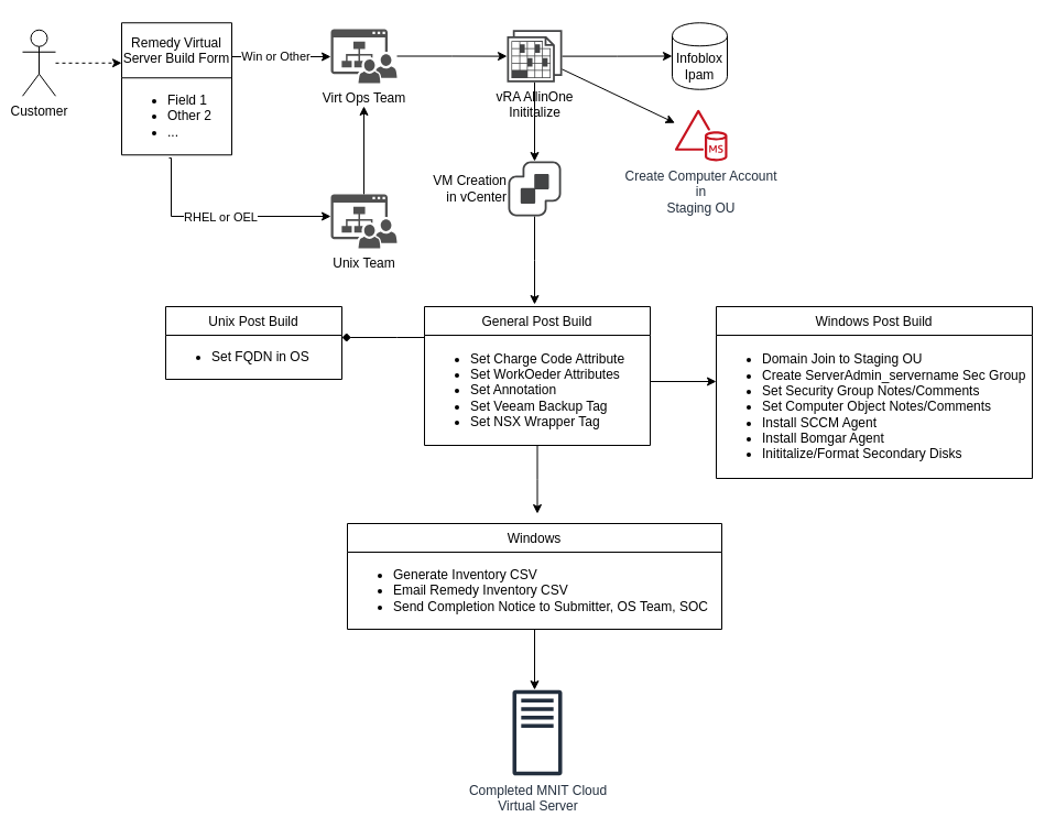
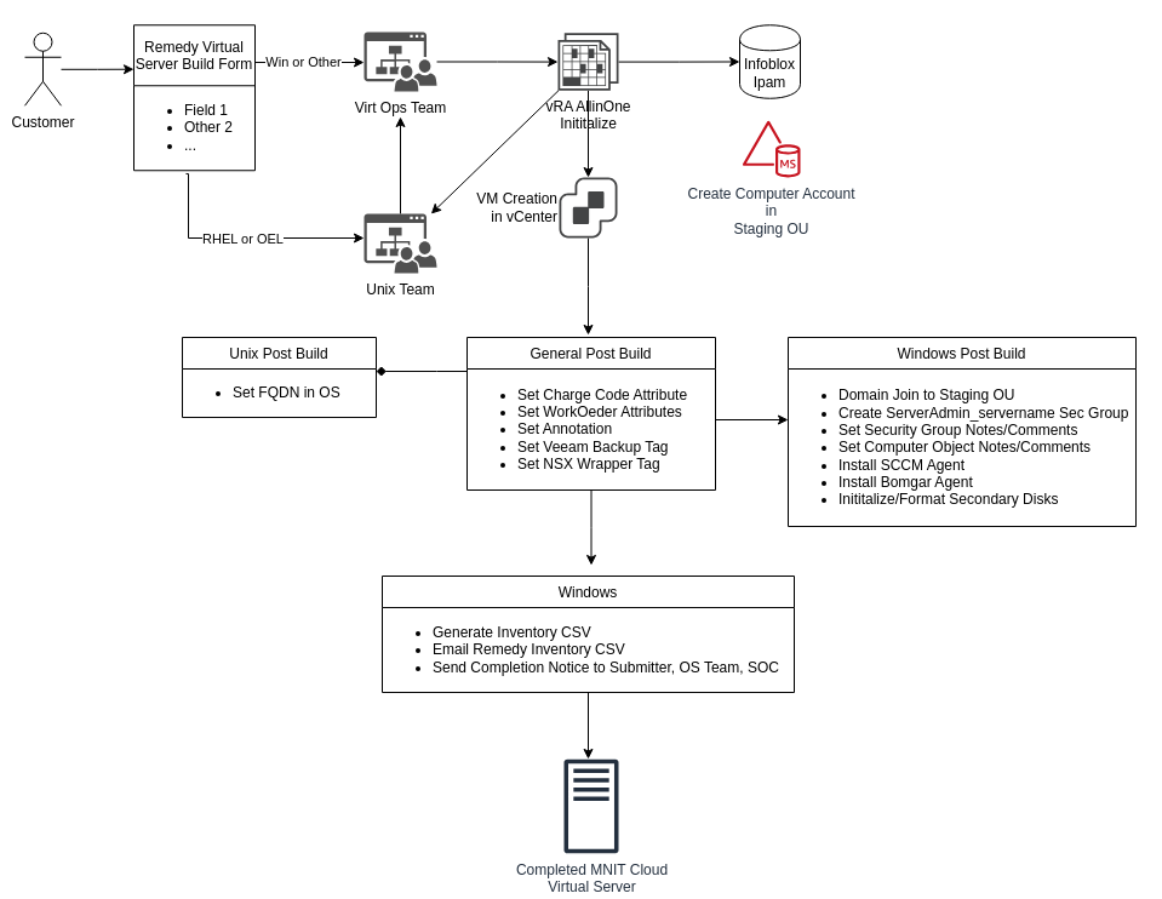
- <mxCell id="27" style="edgeStyle=orthogonalEdgeStyle;rounded=0;orthogonalLoop=1;jettySize=auto;html=1;entryX=0;entryY=0.304;entryDx=0;entryDy=0;entryPerimeter=0;dashed=1;" edge="1" parent="1" source="28" target="29"><mxGeometry relative="1" as="geometry" /></mxCell>
+ <mxCell id="27" style="edgeStyle=orthogonalEdgeStyle;rounded=0;orthogonalLoop=1;jettySize=auto;html=1;entryX=0;entryY=0.304;entryDx=0;entryDy=0;entryPerimeter=0;" edge="1" parent="1" source="28" target="29"><mxGeometry relative="1" as="geometry" /></mxCell>
- <mxCell id="13" value="" style="endArrow=classic;html=1;" edge="1" parent="1" source="10" target="12"><mxGeometry width="50" height="50" relative="1" as="geometry"><mxPoint x="440" y="356" as="sourcePoint" /><mxPoint x="490" y="306" as="targetPoint" /></mxGeometry></mxCell>
+ <mxCell id="13" value="" style="endArrow=classic;html=1;" edge="1" parent="1" source="10" target="7"><mxGeometry width="50" height="50" relative="1" as="geometry"><mxPoint x="440" y="356" as="sourcePoint" /><mxPoint x="490" y="306" as="targetPoint" /></mxGeometry></mxCell>
